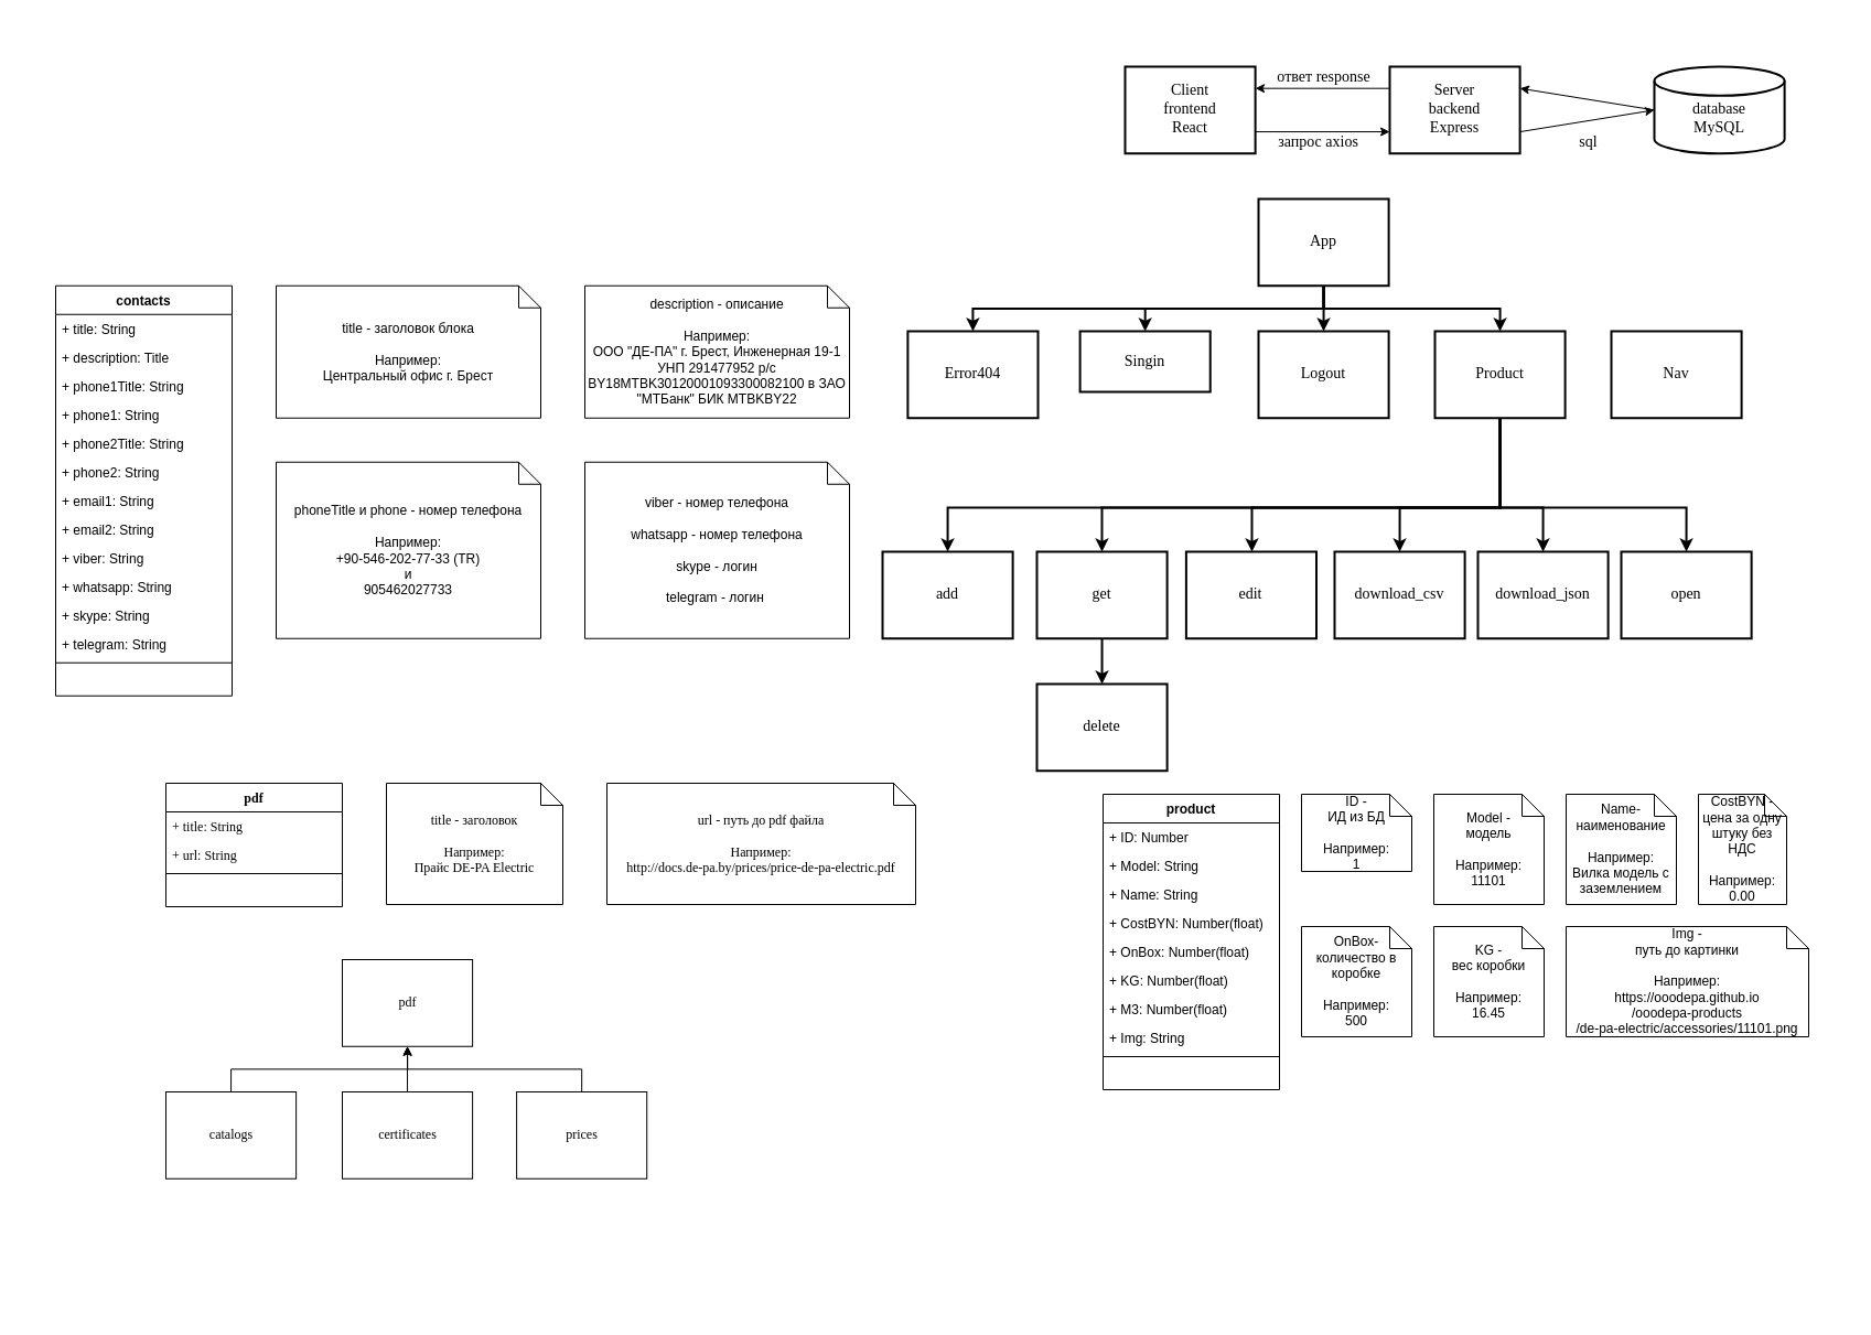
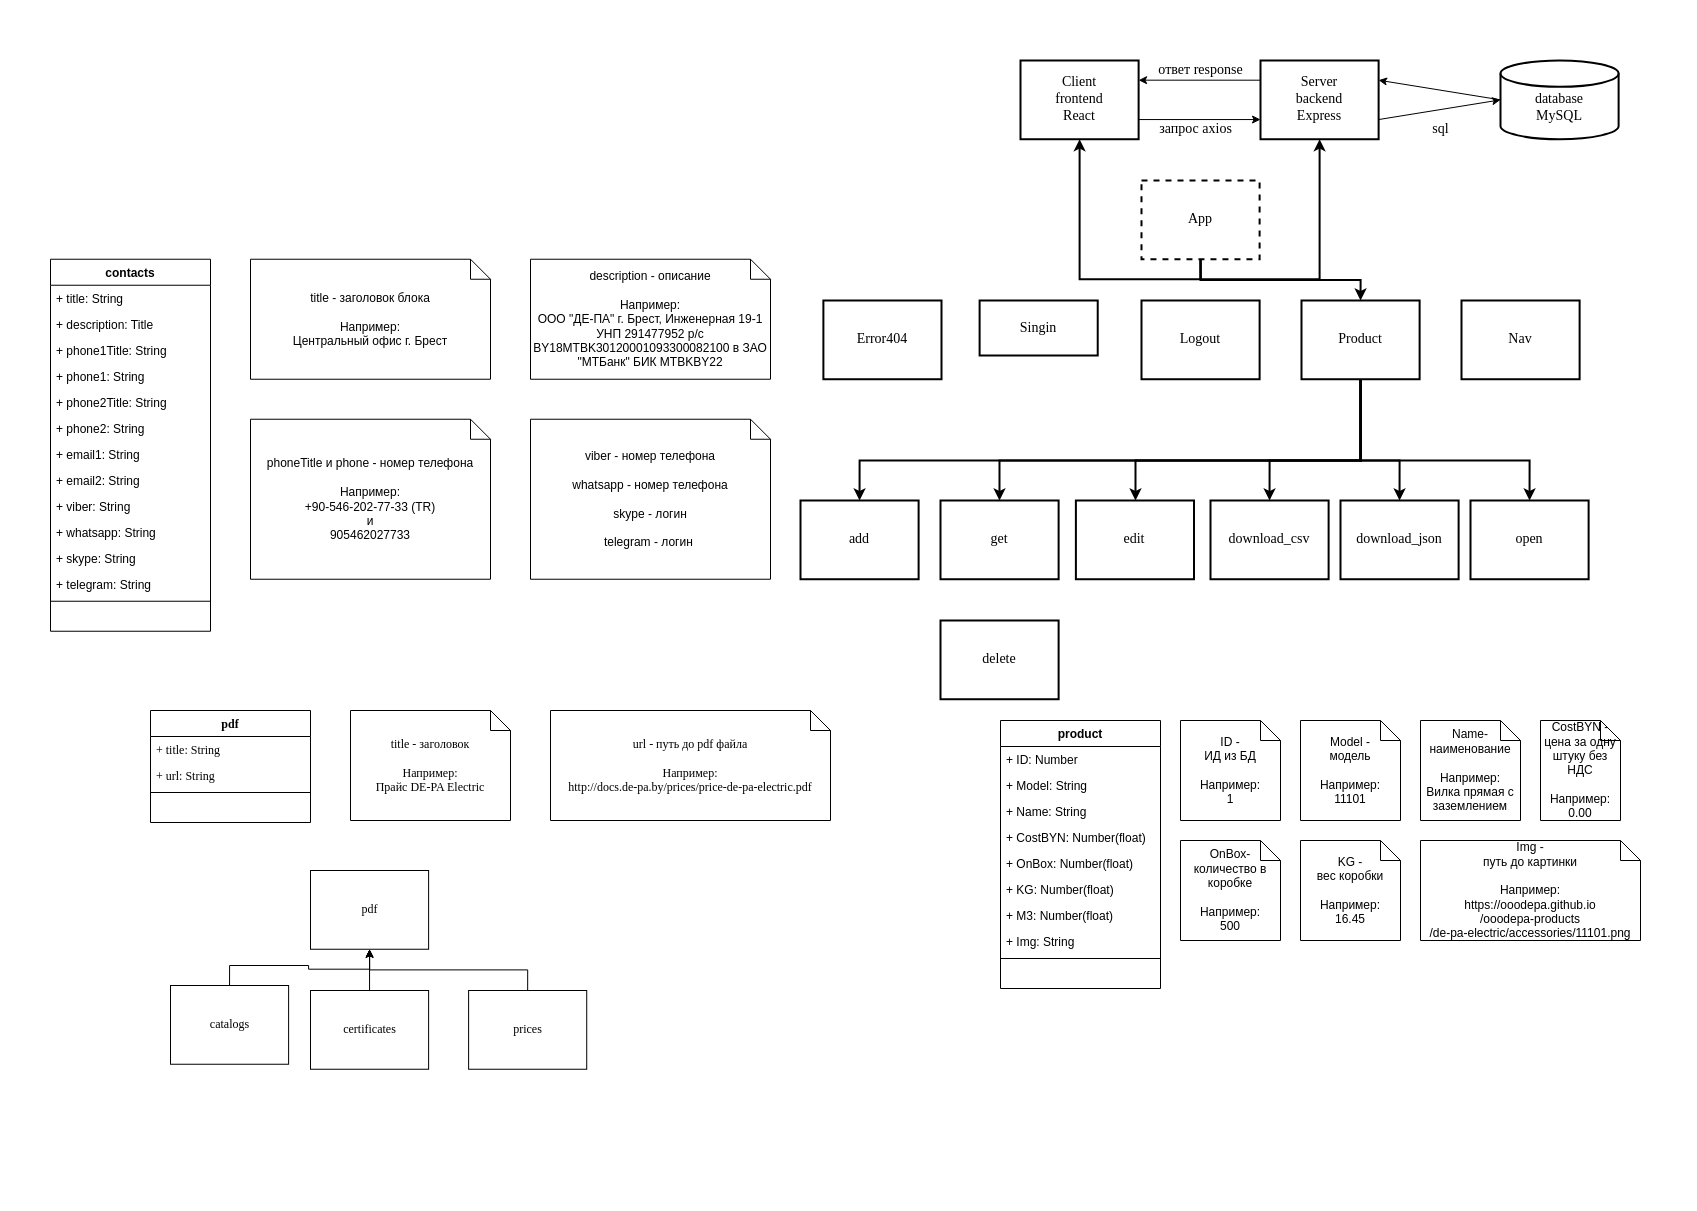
- <mxCell id="68" value="App" style="rounded=0;whiteSpace=wrap;html=1;absoluteArcSize=1;arcSize=14;strokeWidth=2;fontFamily=Times New Roman;fontSize=14;fontStyle=0" vertex="1" parent="1"><mxGeometry x="1141" y="180" width="118.11" height="78.74" as="geometry" /></mxCell>
+ <mxCell id="68" value="App" style="rounded=0;whiteSpace=wrap;html=1;absoluteArcSize=1;arcSize=14;strokeWidth=2;fontFamily=Times New Roman;fontSize=14;fontStyle=0;dashed=1;" vertex="1" parent="1"><mxGeometry x="1141" y="180" width="118.11" height="78.74" as="geometry" /></mxCell>
- <mxCell id="64" style="edgeStyle=orthogonalEdgeStyle;rounded=0;orthogonalLoop=1;jettySize=auto;html=1;exitX=0.5;exitY=1;exitDx=0;exitDy=0;entryX=0.5;entryY=0;entryDx=0;entryDy=0;fontFamily=Times New Roman;strokeWidth=2;fontSize=14;fontStyle=0" edge="1" parent="1" source="68" target="69"><mxGeometry relative="1" as="geometry" /></mxCell>
+ <mxCell id="64" style="edgeStyle=orthogonalEdgeStyle;rounded=0;orthogonalLoop=1;jettySize=auto;html=1;exitX=0.5;exitY=1;exitDx=0;exitDy=0;fontFamily=Times New Roman;strokeWidth=2;fontSize=14;fontStyle=0;" edge="1" parent="1" source="68" target="7"><mxGeometry relative="1" as="geometry" /></mxCell>
- <mxCell id="65" style="edgeStyle=orthogonalEdgeStyle;rounded=0;orthogonalLoop=1;jettySize=auto;html=1;exitX=0.5;exitY=1;exitDx=0;exitDy=0;entryX=0.5;entryY=0;entryDx=0;entryDy=0;fontFamily=Times New Roman;strokeWidth=2;fontSize=14;fontStyle=0" edge="1" parent="1" source="68" target="70"><mxGeometry relative="1" as="geometry" /></mxCell>
+ <mxCell id="65" style="edgeStyle=orthogonalEdgeStyle;rounded=0;orthogonalLoop=1;jettySize=auto;html=1;exitX=0.5;exitY=1;exitDx=0;exitDy=0;fontFamily=Times New Roman;strokeWidth=2;fontSize=14;fontStyle=0;" edge="1" parent="1" source="68" target="4"><mxGeometry relative="1" as="geometry" /></mxCell>
- <mxCell id="66" style="edgeStyle=orthogonalEdgeStyle;rounded=0;orthogonalLoop=1;jettySize=auto;html=1;exitX=0.5;exitY=1;exitDx=0;exitDy=0;entryX=0.5;entryY=0;entryDx=0;entryDy=0;fontFamily=Times New Roman;strokeWidth=2;fontSize=14;fontStyle=0" edge="1" parent="1" source="68" target="71"><mxGeometry relative="1" as="geometry" /></mxCell>
- <mxCell id="81" style="edgeStyle=orthogonalEdgeStyle;rounded=0;orthogonalLoop=1;jettySize=auto;html=1;exitX=0.5;exitY=1;exitDx=0;exitDy=0;entryX=0.5;entryY=0;entryDx=0;entryDy=0;fontFamily=Times New Roman;strokeWidth=2;fontSize=14;fontStyle=0" edge="1" parent="1" source="82" target="87"><mxGeometry relative="1" as="geometry" /></mxCell>
- <mxCell id="62" value="ID -&lt;br&gt;ИД из БД&lt;br&gt;&lt;br&gt;Например:&lt;br&gt;1" style="shape=note;size=20;whiteSpace=wrap;html=1;" vertex="1" parent="1"><mxGeometry x="1180" y="720" width="100" height="70" as="geometry" /></mxCell>
+ <mxCell id="62" value="ID -&lt;br&gt;ИД из БД&lt;br&gt;&lt;br&gt;Например:&lt;br&gt;1" style="shape=note;size=20;whiteSpace=wrap;html=1;" vertex="1" parent="1"><mxGeometry x="1180" y="720" width="100" height="100" as="geometry" /></mxCell>
- <mxCell id="58" value="Name- наименование&lt;br&gt;&lt;br&gt;Например:&lt;br&gt;Вилка модель с заземлением" style="shape=note;size=20;whiteSpace=wrap;html=1;" vertex="1" parent="1"><mxGeometry x="1420" y="720" width="100" height="100" as="geometry" /></mxCell>
+ <mxCell id="58" value="Name- наименование&lt;br&gt;&lt;br&gt;Например:&lt;br&gt;Вилка прямая с заземлением" style="shape=note;size=20;whiteSpace=wrap;html=1;" vertex="1" parent="1"><mxGeometry x="1420" y="720" width="100" height="100" as="geometry" /></mxCell>
- <mxCell id="22" value="catalogs" style="html=1;rounded=0;fontFamily=Times New Roman;" vertex="1" parent="1"><mxGeometry x="150" y="990" width="118.11" height="78.74" as="geometry" /></mxCell>
+ <mxCell id="22" value="catalogs" style="html=1;rounded=0;fontFamily=Times New Roman;" vertex="1" parent="1"><mxGeometry x="170" y="985" width="118.11" height="78.74" as="geometry" /></mxCell>
